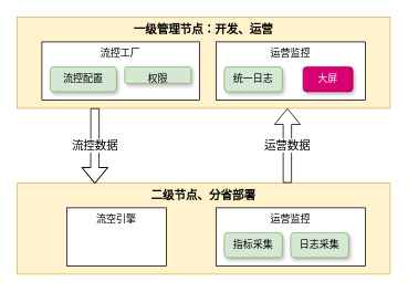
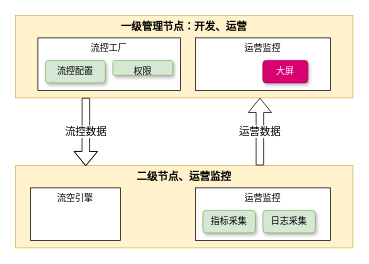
- <mxCell id="6" value="统一日志" style="rounded=1;whiteSpace=wrap;html=1;verticalAlign=top;fillColor=#d5e8d4;strokeColor=#82b366;shadow=1;" parent="1" vertex="1"><mxGeometry x="270" y="80" width="70" height="30" as="geometry" /></mxCell>
- <mxCell id="7" value="大屏" style="rounded=1;whiteSpace=wrap;html=1;verticalAlign=top;fillColor=#d80073;strokeColor=#A50040;shadow=1;fontColor=#ffffff;" parent="1" vertex="1"><mxGeometry x="365" y="80" width="60" height="30" as="geometry" /></mxCell>
+ <mxCell id="7" value="大屏" style="rounded=1;whiteSpace=wrap;html=1;verticalAlign=top;fillColor=#d80073;strokeColor=#A50040;shadow=1;fontColor=#ffffff;" parent="1" vertex="1"><mxGeometry x="350" y="80" width="60" height="30" as="geometry" /></mxCell>
- <mxCell id="9" value="二级节点、分省部署" style="rounded=0;whiteSpace=wrap;html=1;fillColor=#fff2cc;strokeColor=#d6b656;horizontal=1;verticalAlign=top;fontStyle=1;fontSize=14;" parent="1" vertex="1"><mxGeometry x="20" y="220" width="450" height="110" as="geometry" /></mxCell>
+ <mxCell id="9" value="二级节点、运营监控" style="rounded=0;whiteSpace=wrap;html=1;fillColor=#fff2cc;strokeColor=#d6b656;horizontal=1;verticalAlign=top;fontStyle=1;fontSize=14;" parent="1" vertex="1"><mxGeometry x="20" y="220" width="450" height="110" as="geometry" /></mxCell>
- <mxCell id="10" value="流空引擎" style="rounded=0;whiteSpace=wrap;html=1;gradientColor=none;horizontal=1;labelPosition=center;verticalLabelPosition=middle;align=center;verticalAlign=top;" parent="1" vertex="1"><mxGeometry x="80" y="250" width="120" height="70" as="geometry" /></mxCell>
+ <mxCell id="10" value="流空引擎" style="rounded=0;whiteSpace=wrap;html=1;gradientColor=none;horizontal=1;labelPosition=center;verticalLabelPosition=middle;align=center;verticalAlign=top;" parent="1" vertex="1"><mxGeometry x="40" y="250" width="120" height="70" as="geometry" /></mxCell>
